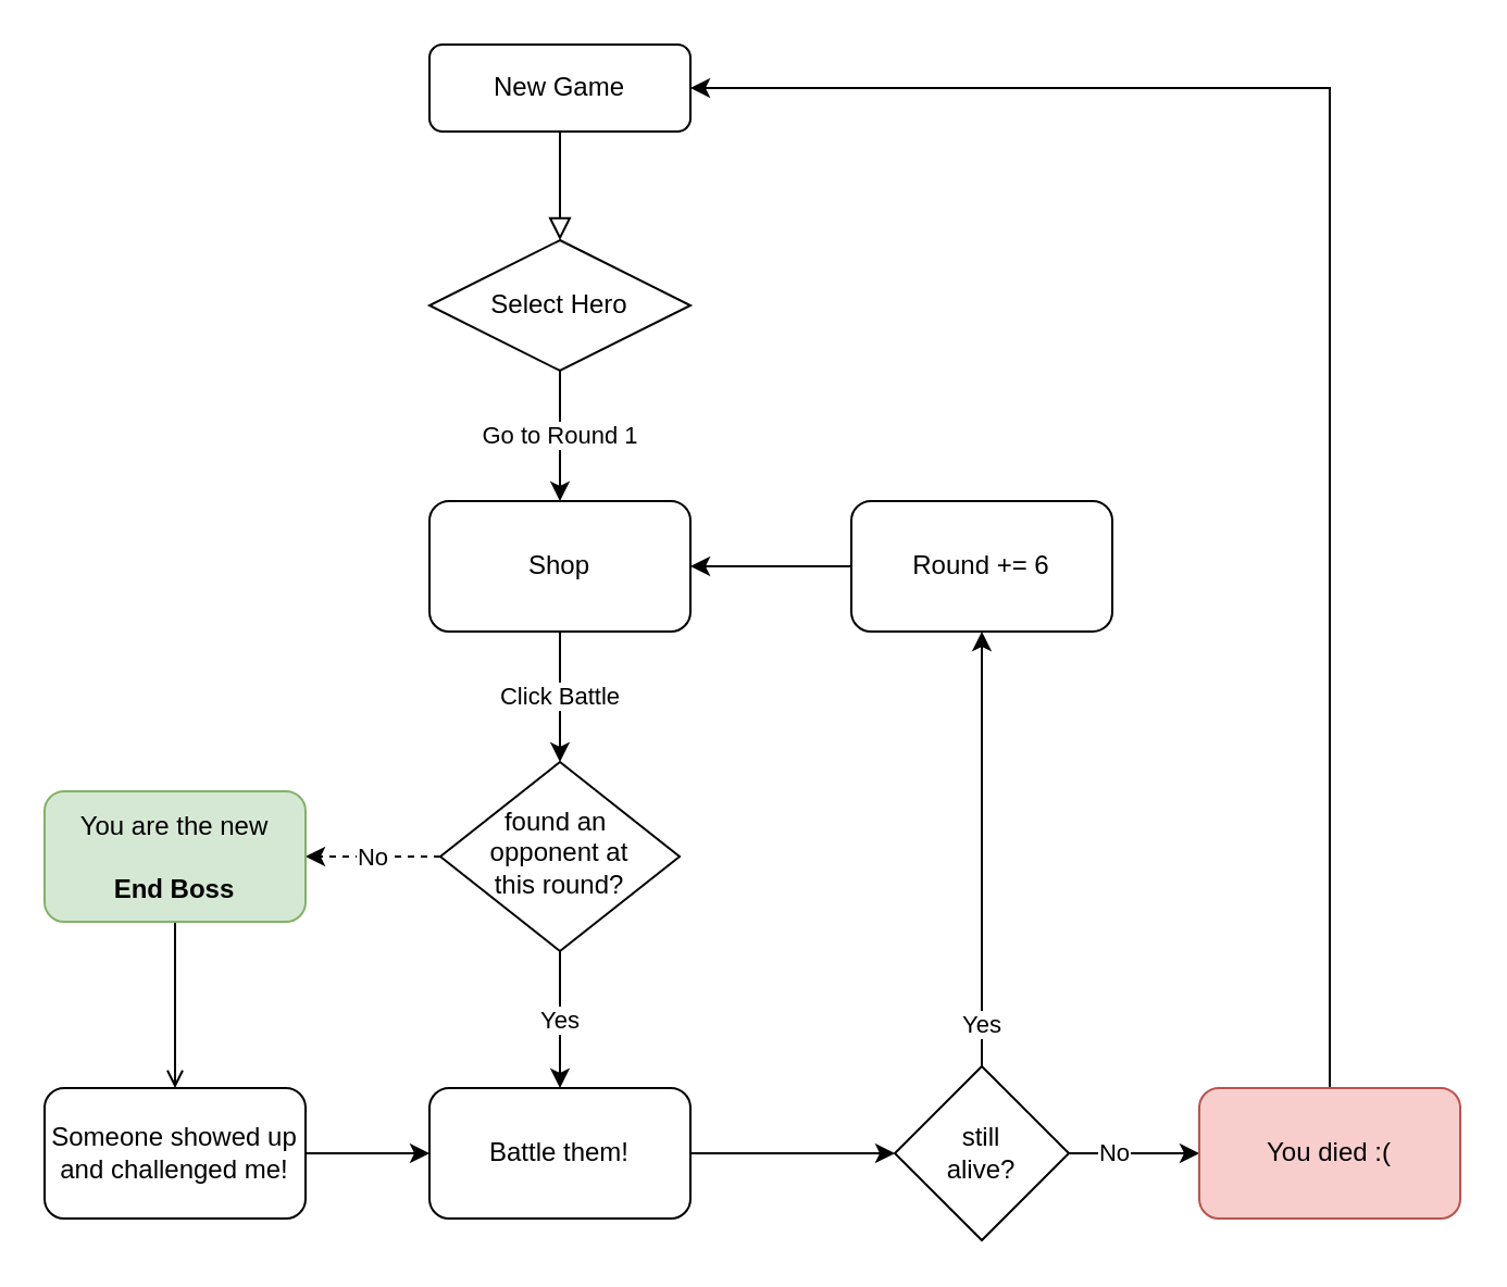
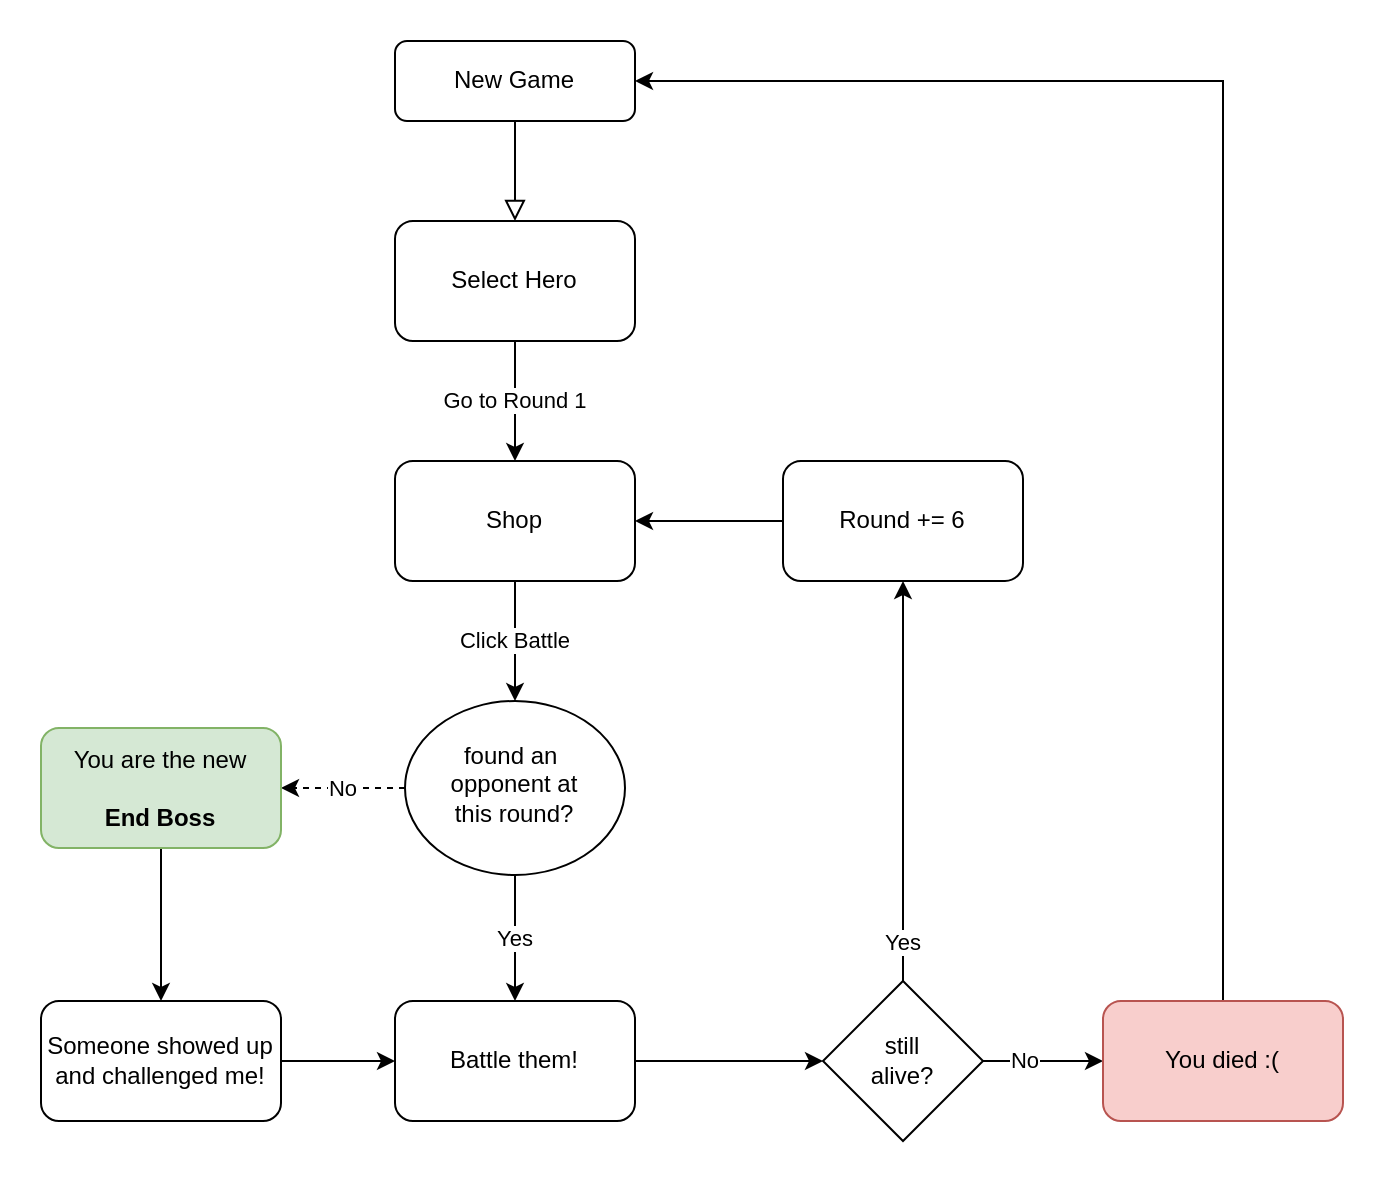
- <mxCell id="10" value="Select Hero" style="rhombus;whiteSpace=wrap;html=1;" parent="1" vertex="1"><mxGeometry x="197" y="110" width="120" height="60" as="geometry" /></mxCell>
+ <mxCell id="10" value="Select Hero" style="rounded=1;whiteSpace=wrap;html=1;" parent="1" vertex="1"><mxGeometry x="197" y="110" width="120" height="60" as="geometry" /></mxCell>
- <mxCell id="6" value="found an&amp;nbsp;&lt;br&gt;opponent at&lt;br&gt;this round?" style="rhombus;whiteSpace=wrap;html=1;shadow=0;fontFamily=Helvetica;fontSize=12;align=center;strokeWidth=1;spacing=6;spacingTop=-4;" parent="1" vertex="1"><mxGeometry x="202" y="350" width="110" height="87" as="geometry" /></mxCell>
+ <mxCell id="6" value="found an&amp;nbsp;&lt;br&gt;opponent at&lt;br&gt;this round?" style="ellipse;whiteSpace=wrap;html=1;shadow=0;fontFamily=Helvetica;fontSize=12;align=center;strokeWidth=1;spacing=6;spacingTop=-4;" parent="1" vertex="1"><mxGeometry x="202" y="350" width="110" height="87" as="geometry" /></mxCell>
- <mxCell id="7" style="edgeStyle=orthogonalEdgeStyle;rounded=0;orthogonalLoop=1;jettySize=auto;html=1;endArrow=open;" edge="1" parent="1" source="8" target="23"><mxGeometry relative="1" as="geometry" /></mxCell>
+ <mxCell id="7" style="edgeStyle=orthogonalEdgeStyle;rounded=0;orthogonalLoop=1;jettySize=auto;html=1;" edge="1" parent="1" source="8" target="23"><mxGeometry relative="1" as="geometry" /></mxCell>
